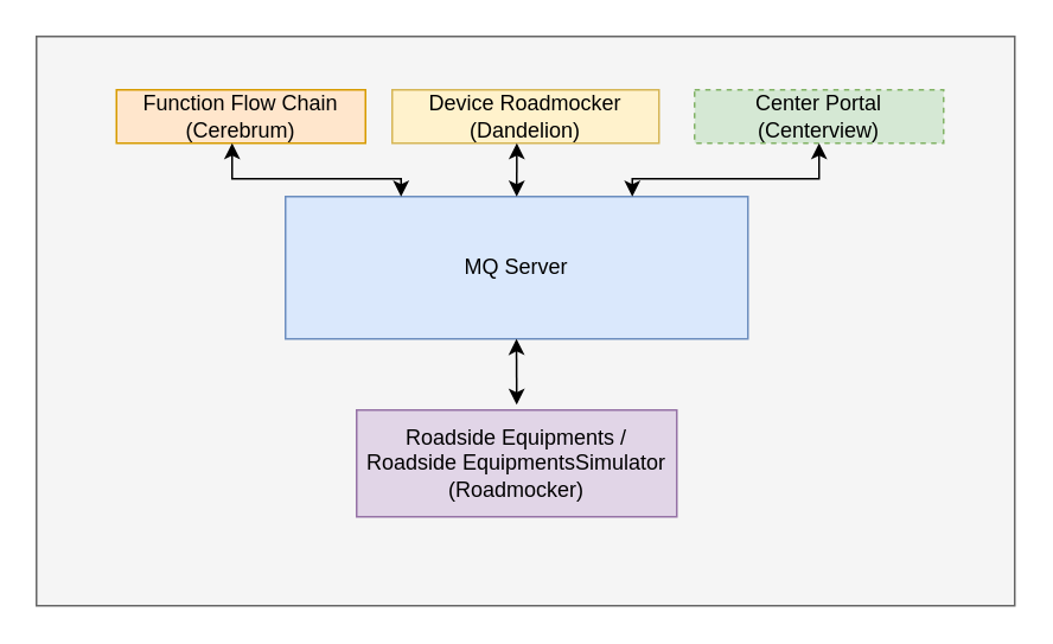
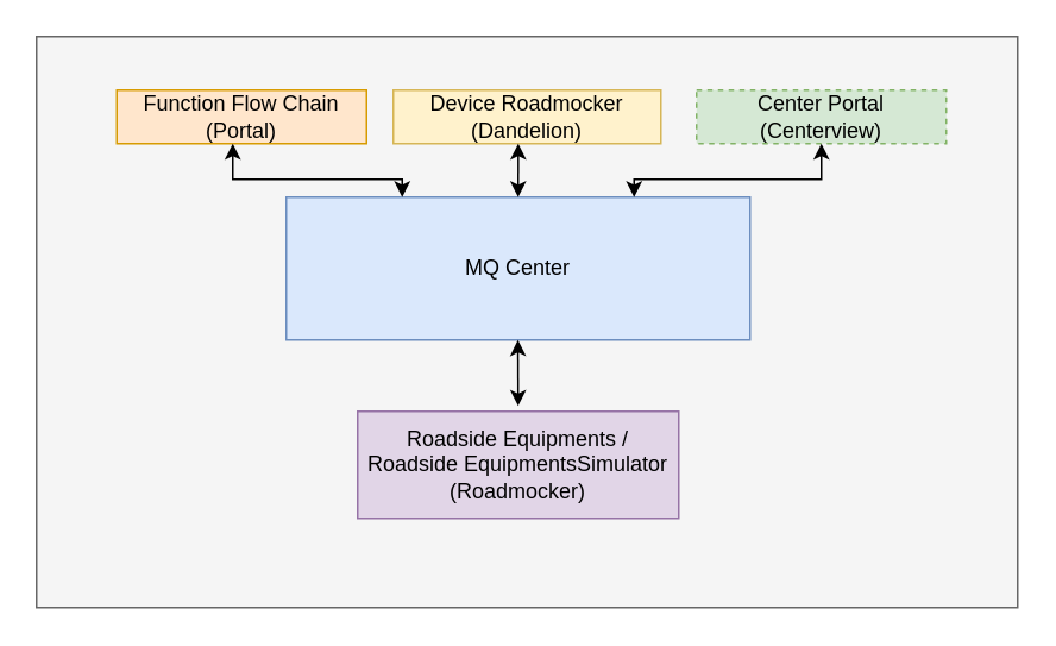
- <mxCell id="5" value="&lt;font color=&quot;#000000&quot;&gt;Function Flow Chain&lt;br&gt;(Cerebrum)&lt;/font&gt;" style="rounded=0;whiteSpace=wrap;html=1;fillColor=#ffe6cc;strokeColor=#d79b00;" parent="1" vertex="1"><mxGeometry x="65" y="50" width="140" height="30" as="geometry" /></mxCell>
+ <mxCell id="5" value="&lt;font color=&quot;#000000&quot;&gt;Function Flow Chain&lt;br&gt;(Portal)&lt;/font&gt;" style="rounded=0;whiteSpace=wrap;html=1;fillColor=#ffe6cc;strokeColor=#d79b00;" parent="1" vertex="1"><mxGeometry x="65" y="50" width="140" height="30" as="geometry" /></mxCell>
- <mxCell id="4" value="&lt;font color=&quot;#000000&quot;&gt;MQ Server&lt;/font&gt;" style="rounded=0;whiteSpace=wrap;html=1;fillColor=#dae8fc;strokeColor=#6c8ebf;" parent="1" vertex="1"><mxGeometry x="160" y="110" width="260" height="80" as="geometry" /></mxCell>
+ <mxCell id="4" value="&lt;font color=&quot;#000000&quot;&gt;MQ Center&lt;/font&gt;" style="rounded=0;whiteSpace=wrap;html=1;fillColor=#dae8fc;strokeColor=#6c8ebf;" parent="1" vertex="1"><mxGeometry x="160" y="110" width="260" height="80" as="geometry" /></mxCell>
